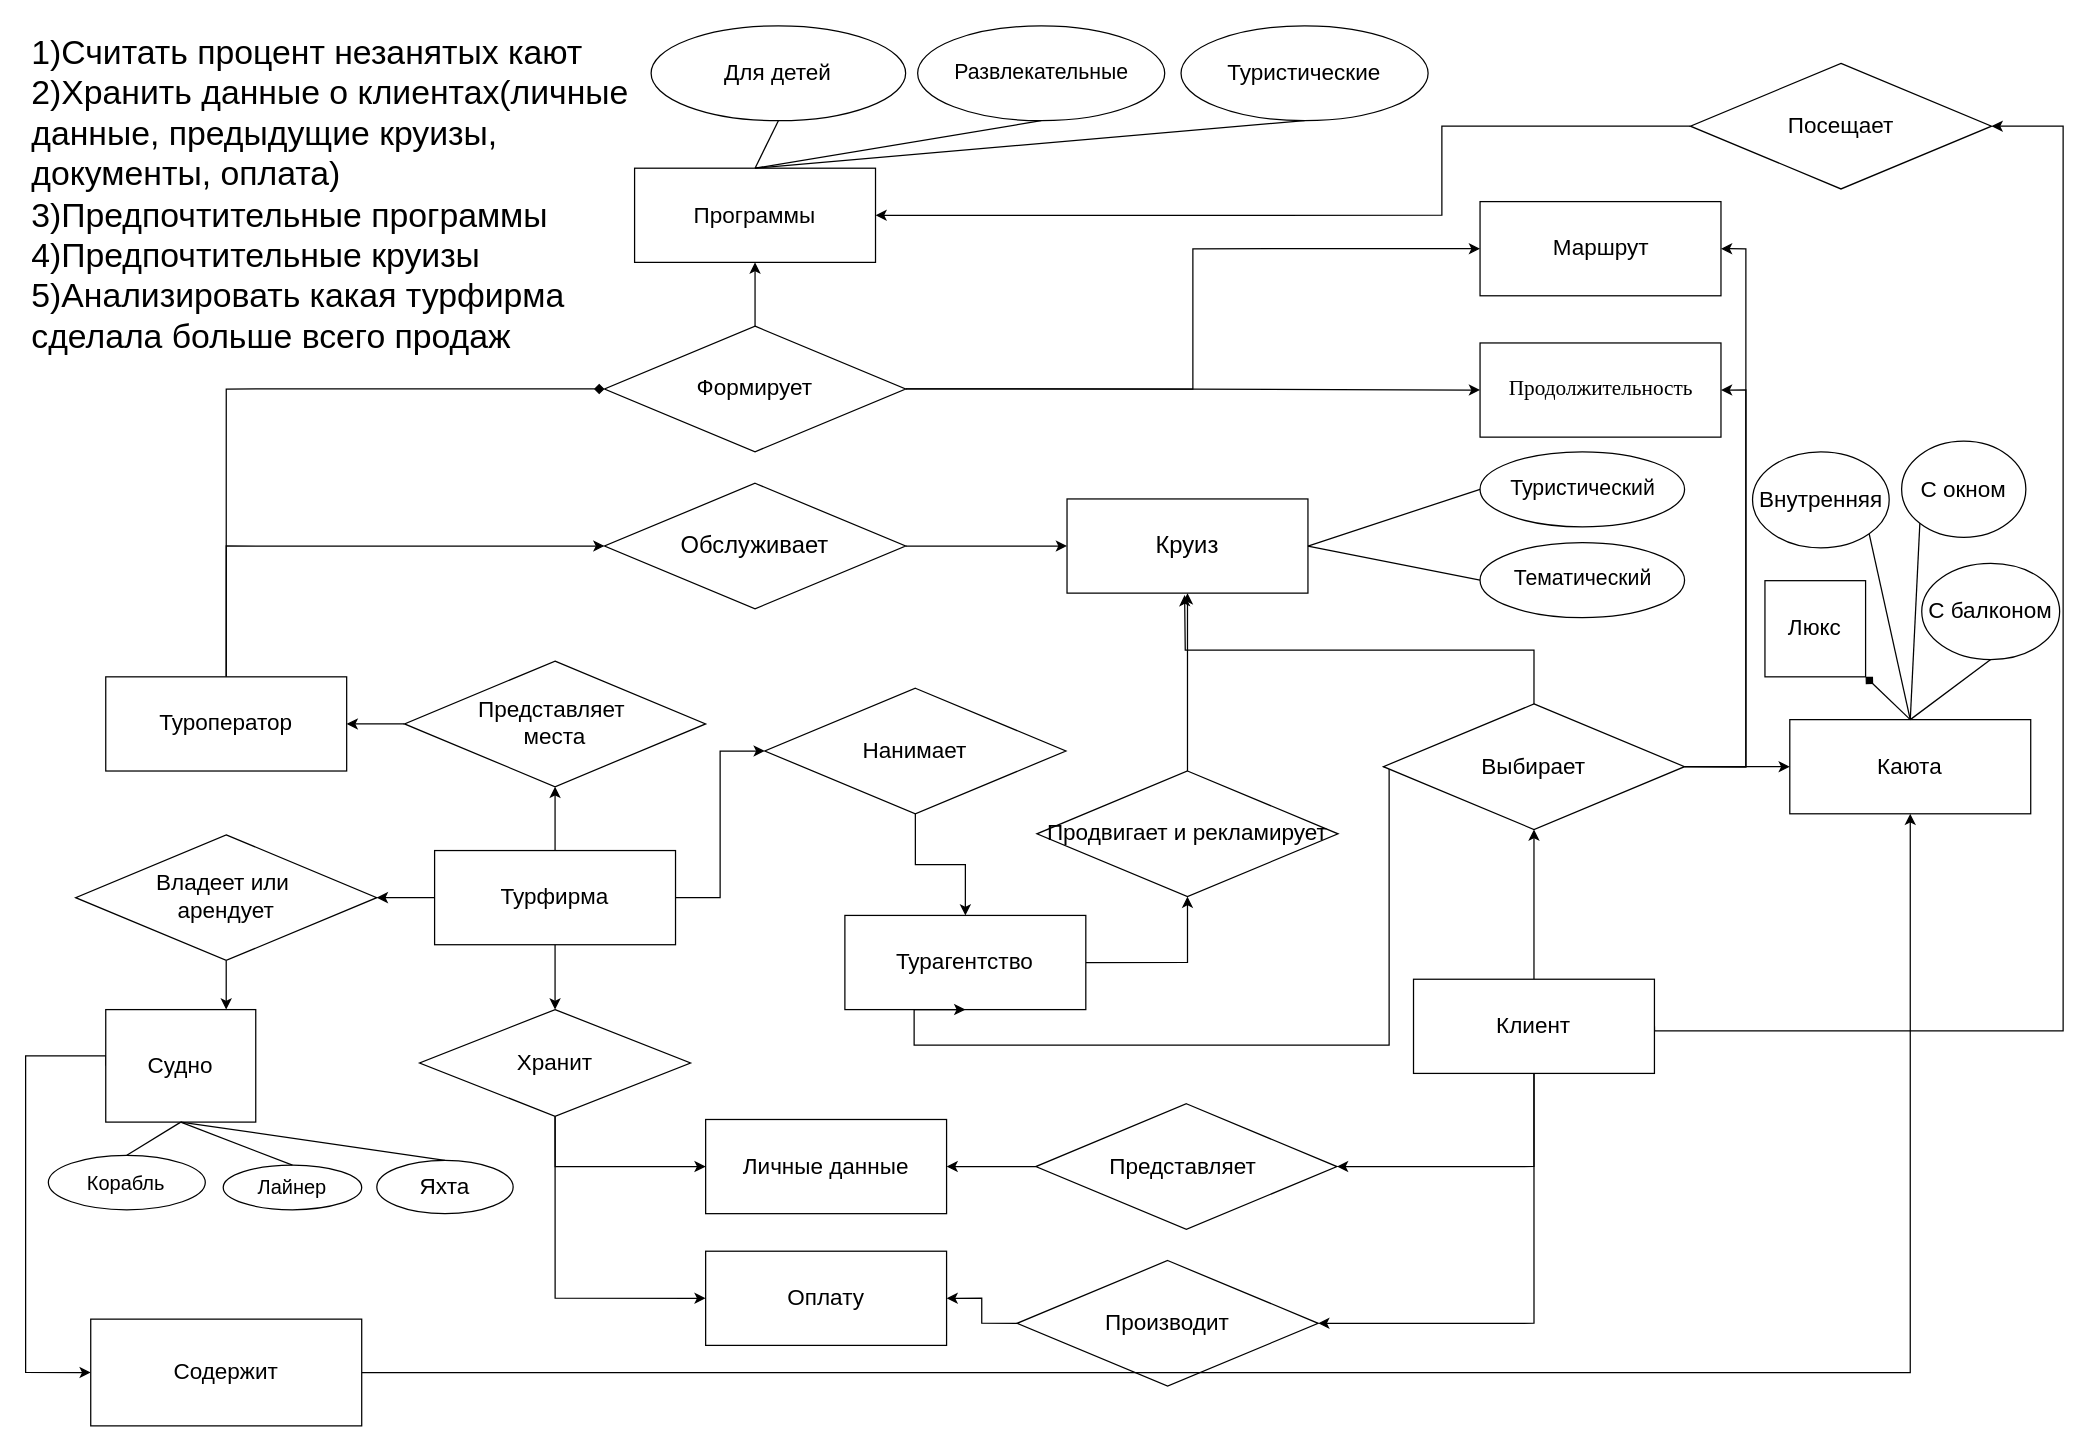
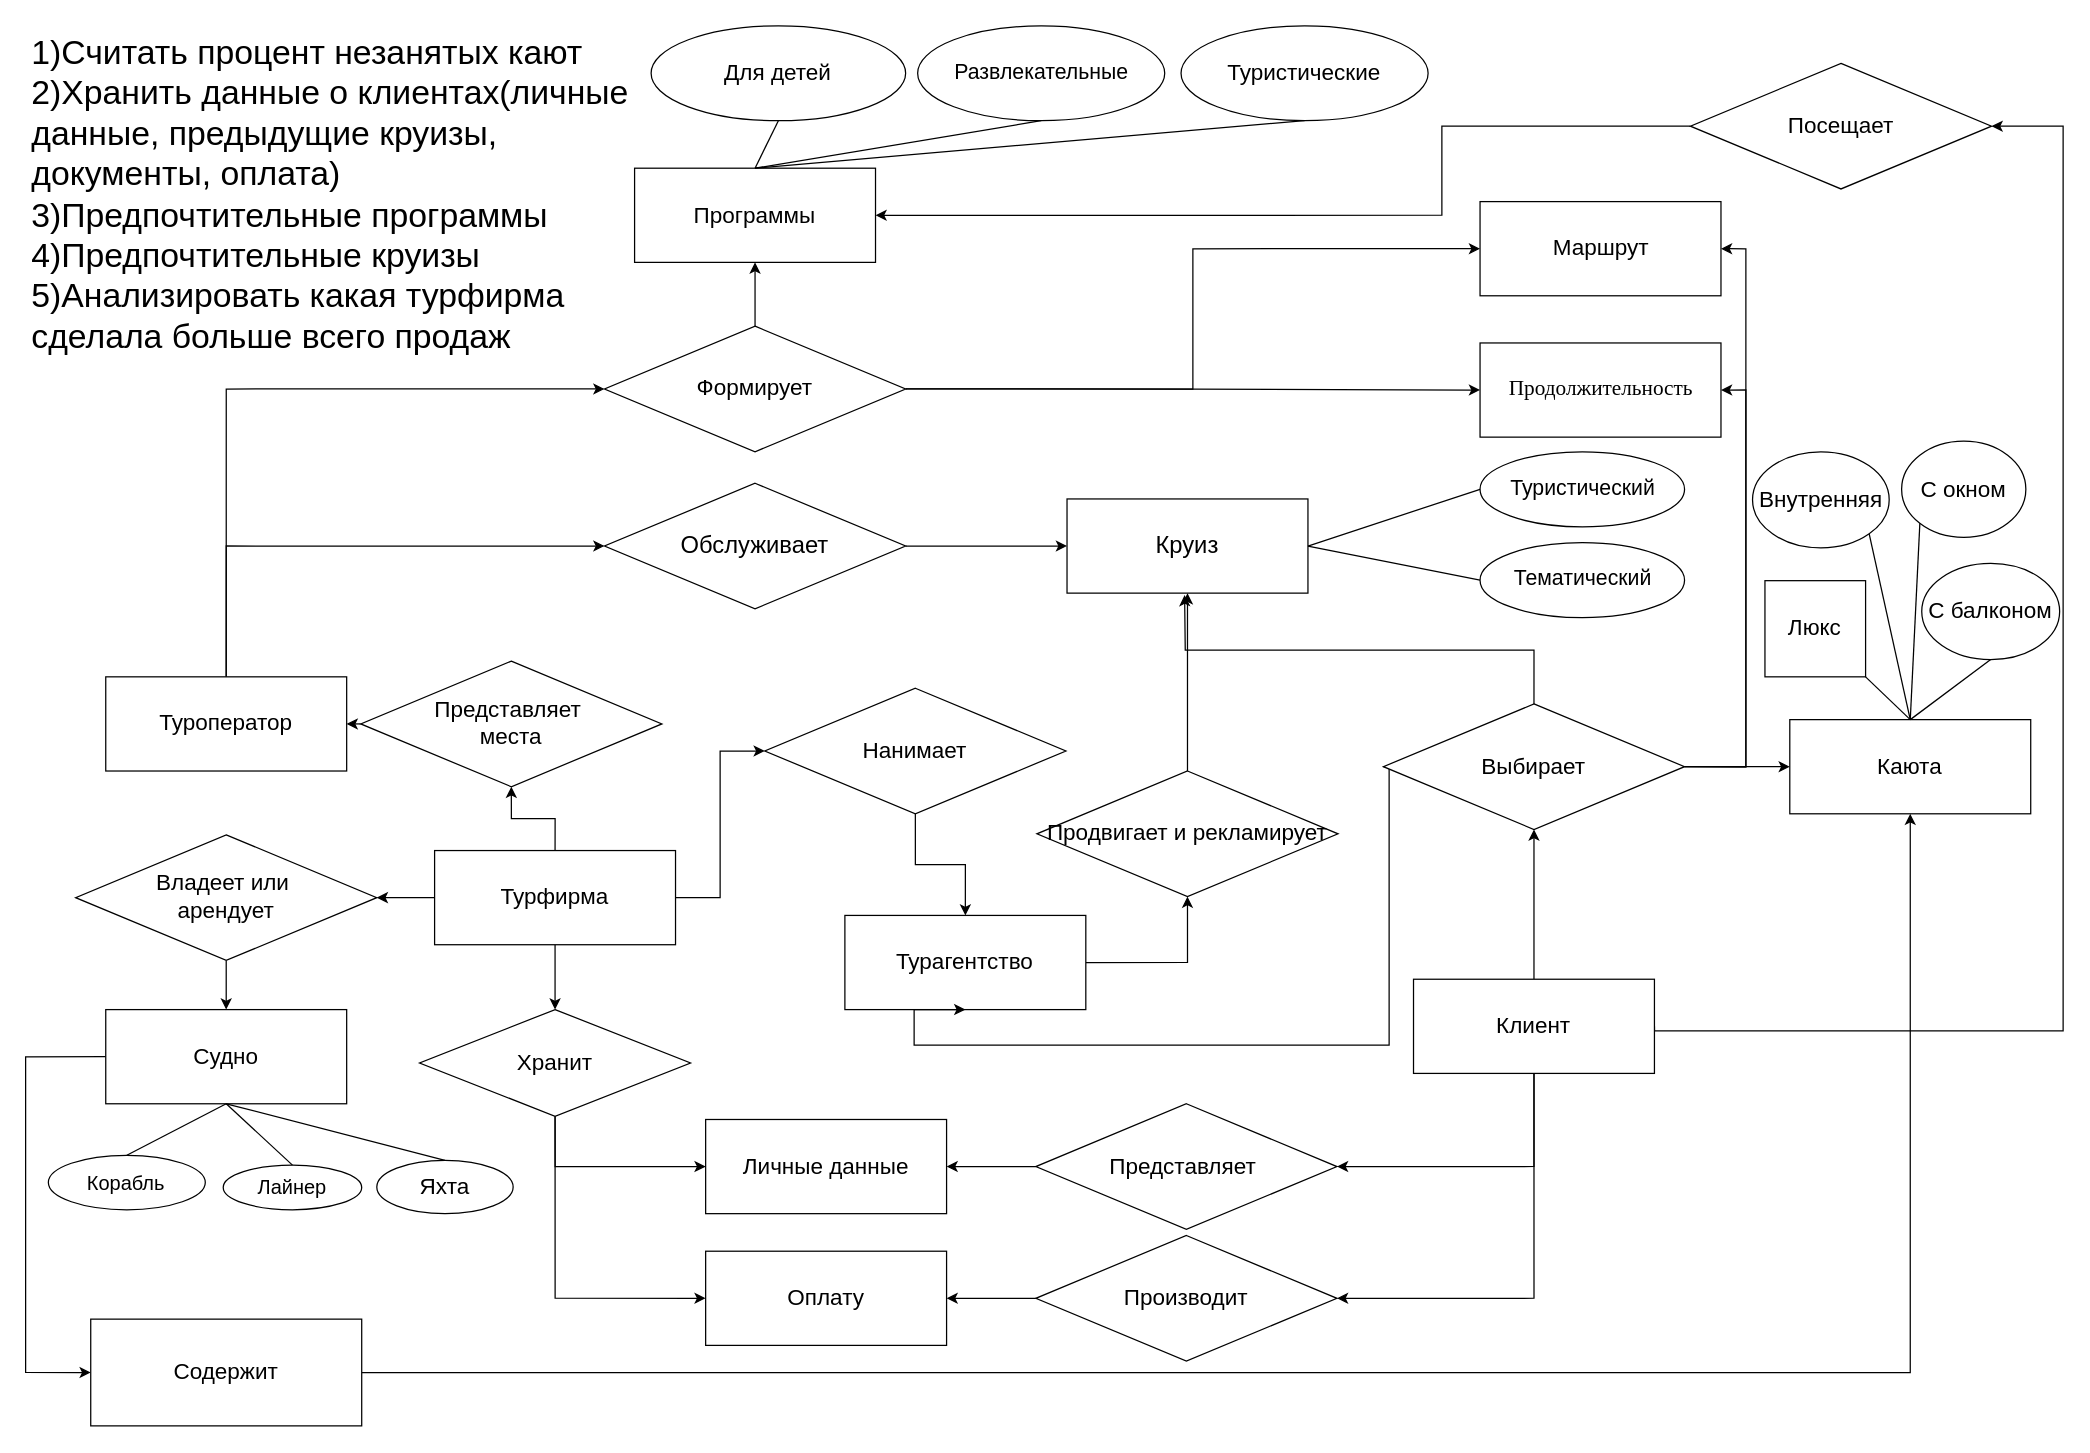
- <mxCell id="9" style="edgeStyle=orthogonalEdgeStyle;rounded=0;orthogonalLoop=1;jettySize=auto;html=1;exitX=0.5;exitY=0;exitDx=0;exitDy=0;entryX=0;entryY=0.5;entryDx=0;entryDy=0;endArrow=diamond;" parent="2" source="10" target="39" edge="1"><mxGeometry relative="1" as="geometry" /></mxCell>
+ <mxCell id="9" style="edgeStyle=orthogonalEdgeStyle;rounded=0;orthogonalLoop=1;jettySize=auto;html=1;exitX=0.5;exitY=0;exitDx=0;exitDy=0;entryX=0;entryY=0.5;entryDx=0;entryDy=0;" parent="2" source="10" target="39" edge="1"><mxGeometry relative="1" as="geometry" /></mxCell>
- <mxCell id="53" value="" style="endArrow=diamond;html=1;rounded=0;exitX=0.5;exitY=0;exitDx=0;exitDy=0;entryX=1;entryY=1;entryDx=0;entryDy=0;" parent="2" source="15" target="49" edge="1"><mxGeometry width="50" height="50" relative="1" as="geometry"><mxPoint x="1640.452" y="797.007" as="sourcePoint" /><mxPoint x="1731.353" y="725.851" as="targetPoint" /></mxGeometry></mxCell>
+ <mxCell id="53" value="" style="endArrow=none;html=1;rounded=0;exitX=0.5;exitY=0;exitDx=0;exitDy=0;entryX=1;entryY=1;entryDx=0;entryDy=0;" parent="2" source="15" target="49" edge="1"><mxGeometry width="50" height="50" relative="1" as="geometry"><mxPoint x="1640.452" y="797.007" as="sourcePoint" /><mxPoint x="1731.353" y="725.851" as="targetPoint" /></mxGeometry></mxCell>
- <mxCell id="21" value="&lt;font style=&quot;font-size: 18px;&quot;&gt;Представляет&amp;nbsp;&lt;/font&gt;&lt;div&gt;&lt;font style=&quot;font-size: 18px;&quot;&gt;места&lt;/font&gt;&lt;/div&gt;" style="rhombus;whiteSpace=wrap;html=1;" parent="2" vertex="1"><mxGeometry x="303.086" y="508.215" width="240.93" height="100.456" as="geometry" /></mxCell>
+ <mxCell id="21" value="&lt;font style=&quot;font-size: 18px;&quot;&gt;Представляет&amp;nbsp;&lt;/font&gt;&lt;div&gt;&lt;font style=&quot;font-size: 18px;&quot;&gt;места&lt;/font&gt;&lt;/div&gt;" style="rhombus;whiteSpace=wrap;html=1;" parent="2" vertex="1"><mxGeometry x="268.086" y="508.215" width="240.93" height="100.456" as="geometry" /></mxCell>
- <mxCell id="12" value="&lt;font style=&quot;font-size: 18px;&quot;&gt;Судно&lt;/font&gt;" style="rounded=0;whiteSpace=wrap;html=1;" parent="2" vertex="1"><mxGeometry x="64.098" y="786.979" width="120" height="90" as="geometry" /></mxCell>
+ <mxCell id="12" value="&lt;font style=&quot;font-size: 18px;&quot;&gt;Судно&lt;/font&gt;" style="rounded=0;whiteSpace=wrap;html=1;" parent="2" vertex="1"><mxGeometry x="64.098" y="786.979" width="192.744" height="75.342" as="geometry" /></mxCell>
- <mxCell id="75" value="&lt;font style=&quot;font-size: 18px;&quot;&gt;Производит&lt;/font&gt;" style="rhombus;whiteSpace=wrap;html=1;" parent="2" vertex="1"><mxGeometry x="793.148" y="987.714" width="240.93" height="100.456" as="geometry" /></mxCell>
+ <mxCell id="75" value="&lt;font style=&quot;font-size: 18px;&quot;&gt;Производит&lt;/font&gt;" style="rhombus;whiteSpace=wrap;html=1;" parent="2" vertex="1"><mxGeometry x="808.148" y="967.714" width="240.93" height="100.456" as="geometry" /></mxCell>
